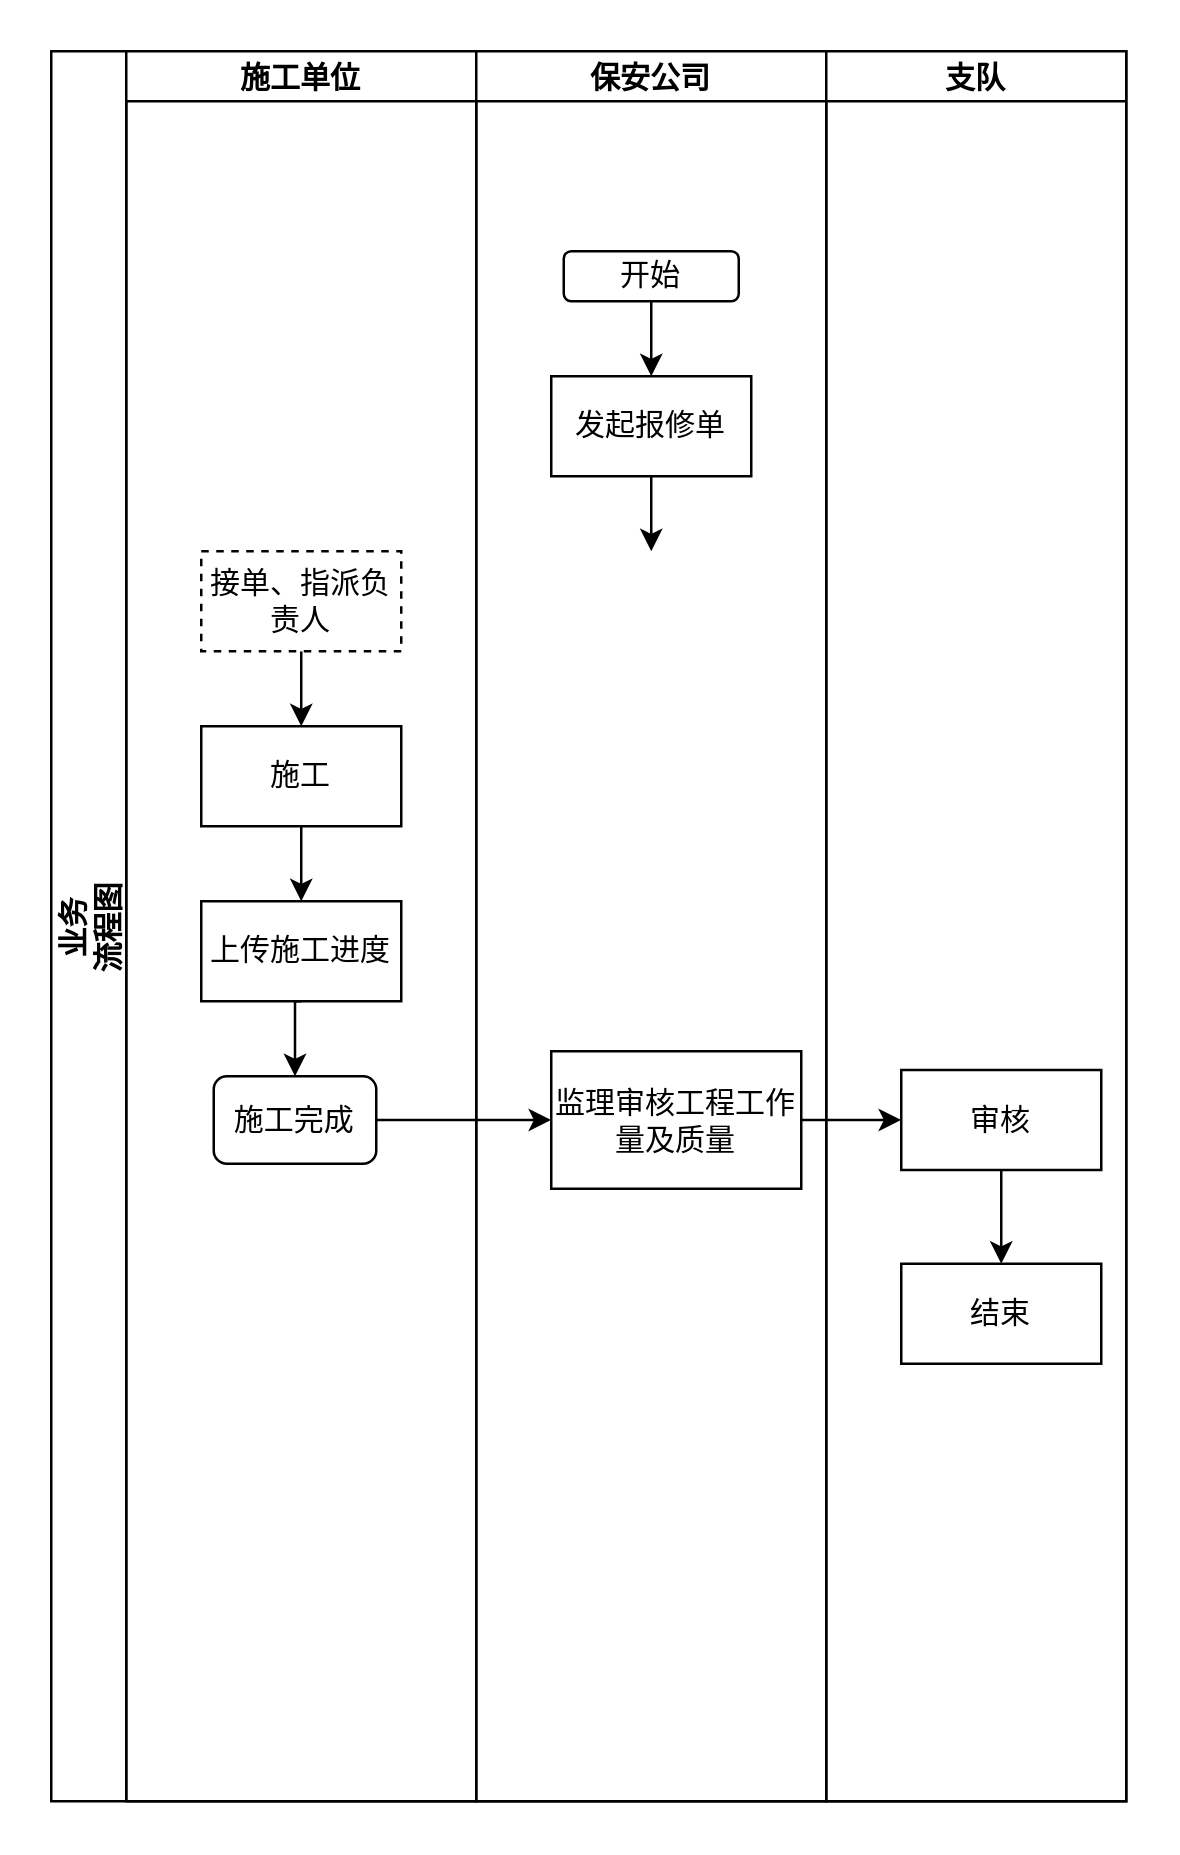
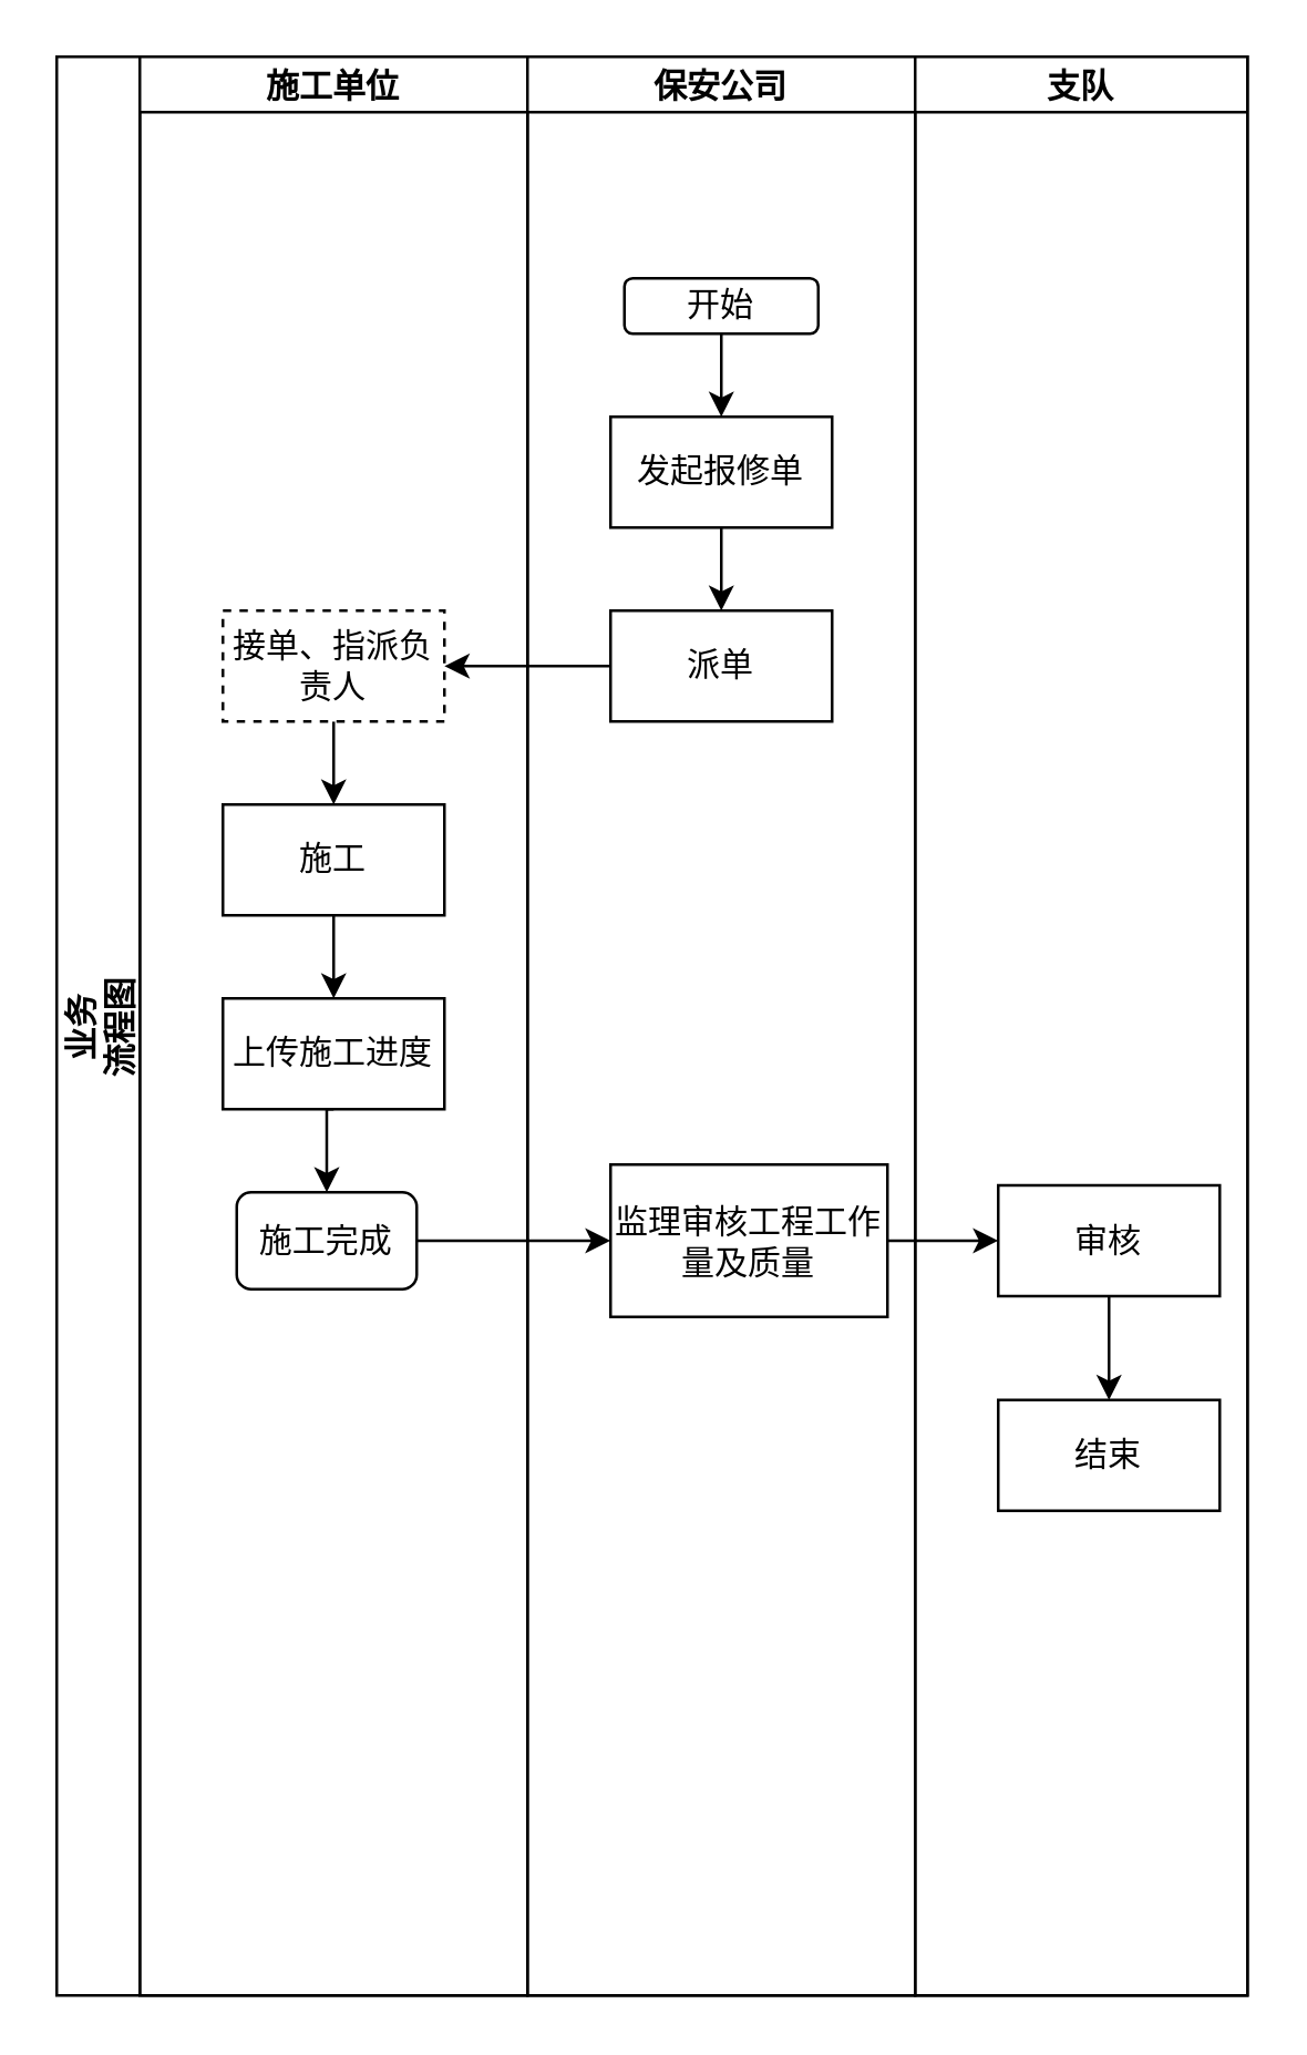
+ <mxCell id="18" style="edgeStyle=orthogonalEdgeStyle;rounded=0;orthogonalLoop=1;jettySize=auto;html=1;entryX=1;entryY=0.5;entryDx=0;entryDy=0;" parent="2" source="12" target="5" edge="1"><mxGeometry relative="1" as="geometry" /></mxCell>
+ <mxCell id="12" value="派单" style="rounded=0;whiteSpace=wrap;html=1;" parent="11" vertex="1"><mxGeometry x="30" y="200" width="80" height="40" as="geometry" /></mxCell>
